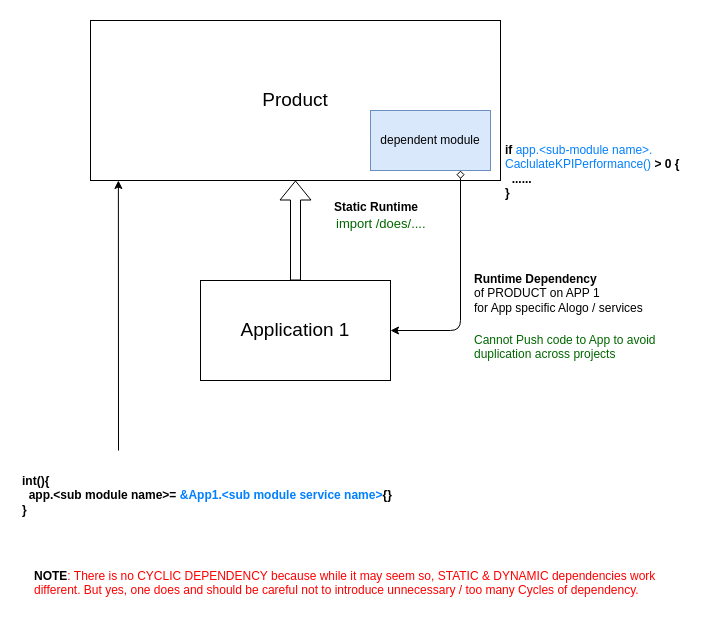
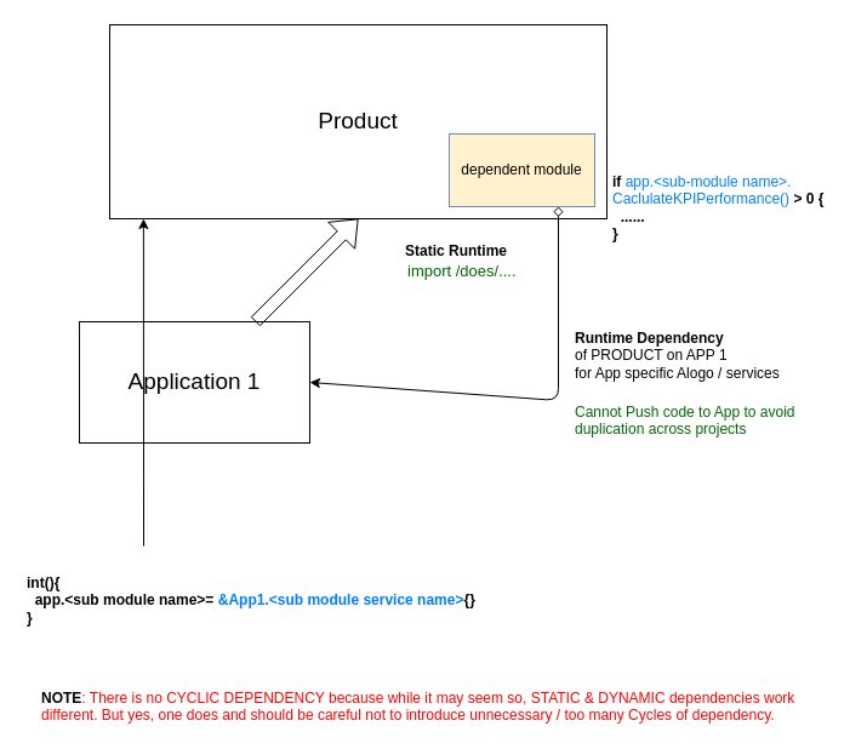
- <mxCell id="6" value="dependent module" style="rounded=0;whiteSpace=wrap;html=1;fillColor=#dae8fc;strokeColor=#6c8ebf;" vertex="1" parent="1"><mxGeometry x="370" y="110" width="120" height="60" as="geometry" /></mxCell>
+ <mxCell id="6" value="dependent module" style="rounded=0;whiteSpace=wrap;html=1;fillColor=#fff2cc;strokeColor=#6c8ebf;" vertex="1" parent="1"><mxGeometry x="370" y="110" width="120" height="60" as="geometry" /></mxCell>
- <mxCell id="3" value="&lt;font style=&quot;font-size: 19px&quot;&gt;Application 1&lt;br&gt;&lt;/font&gt;" style="rounded=0;whiteSpace=wrap;html=1;fillColor=none;" vertex="1" parent="1"><mxGeometry x="200" y="280" width="190" height="100" as="geometry" /></mxCell>
+ <mxCell id="3" value="&lt;font style=&quot;font-size: 19px&quot;&gt;Application 1&lt;br&gt;&lt;/font&gt;" style="rounded=0;whiteSpace=wrap;html=1;fillColor=none;" vertex="1" parent="1"><mxGeometry x="65" y="265" width="190" height="100" as="geometry" /></mxCell>
